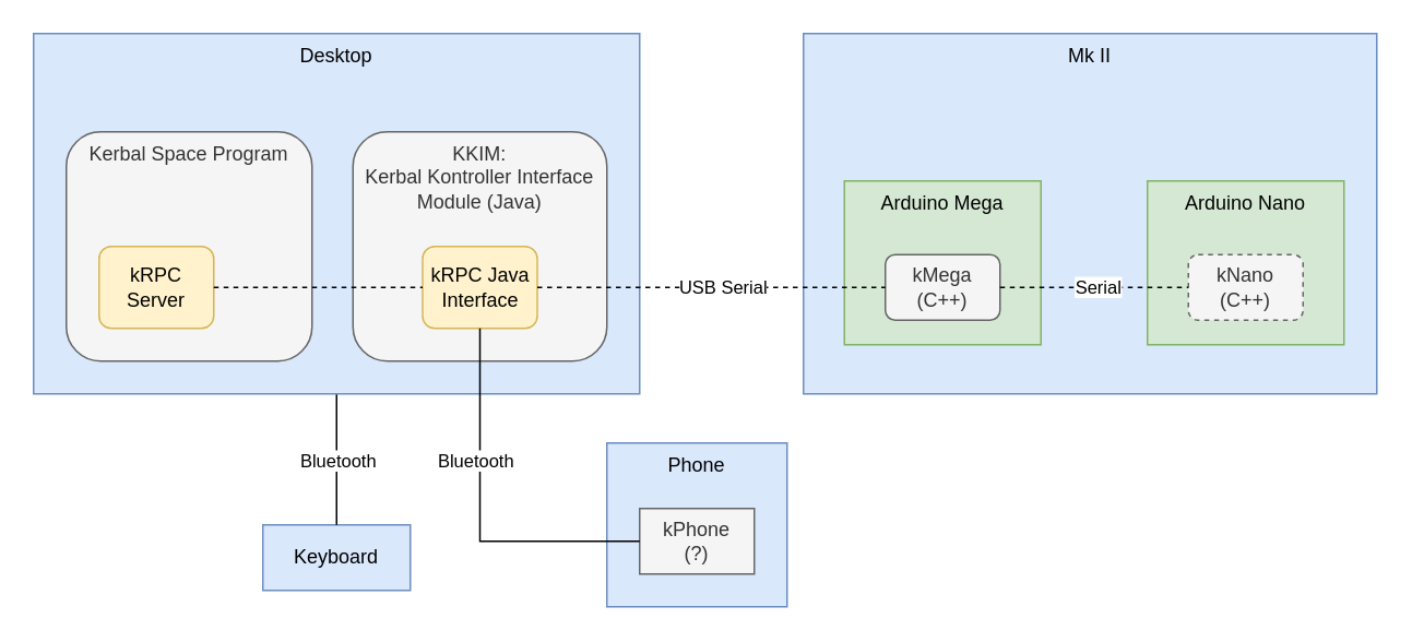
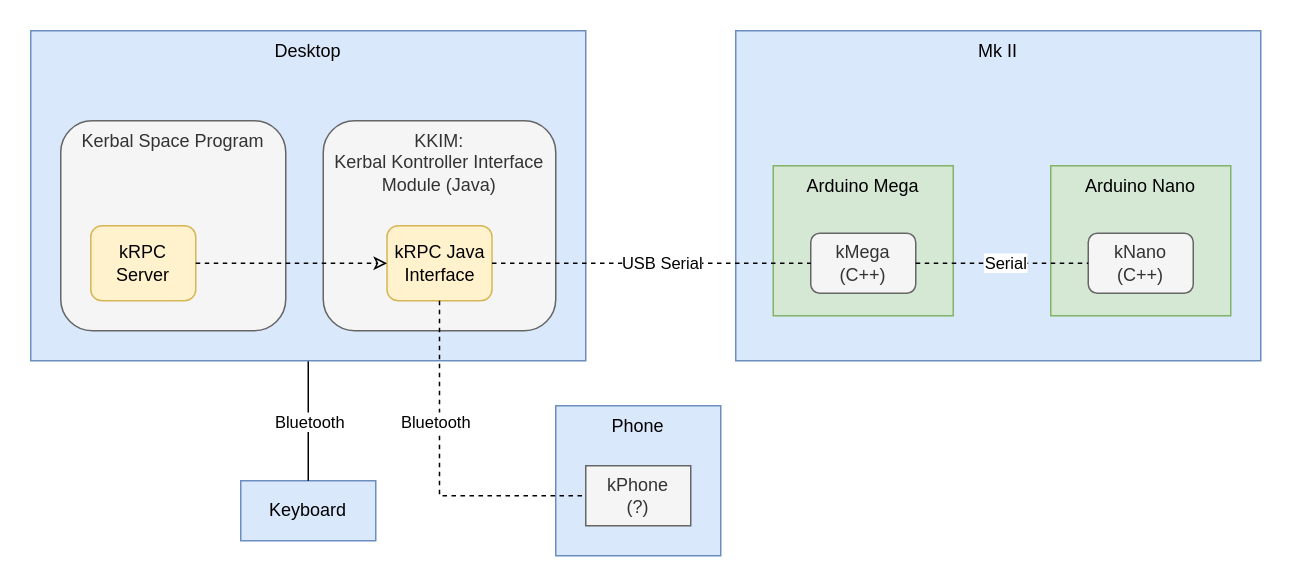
- <mxCell id="22" style="edgeStyle=orthogonalEdgeStyle;rounded=0;orthogonalLoop=1;jettySize=auto;html=1;exitX=1;exitY=0.5;exitDx=0;exitDy=0;endArrow=none;endFill=0;dashed=1;entryX=0;entryY=0.5;entryDx=0;entryDy=0;" edge="1" parent="5" source="10" target="11"><mxGeometry relative="1" as="geometry"><mxPoint x="150" y="175" as="sourcePoint" /><mxPoint x="257.5" y="175" as="targetPoint" /></mxGeometry></mxCell>
+ <mxCell id="22" style="edgeStyle=orthogonalEdgeStyle;rounded=0;orthogonalLoop=1;jettySize=auto;html=1;exitX=1;exitY=0.5;exitDx=0;exitDy=0;endArrow=classic;endFill=0;dashed=1;entryX=0;entryY=0.5;entryDx=0;entryDy=0;" edge="1" parent="5" source="10" target="11"><mxGeometry relative="1" as="geometry"><mxPoint x="150" y="175" as="sourcePoint" /><mxPoint x="257.5" y="175" as="targetPoint" /></mxGeometry></mxCell>
- <mxCell id="16" value="kNano&lt;br&gt;(C++)" style="rounded=1;whiteSpace=wrap;html=1;verticalAlign=middle;fillColor=#f5f5f5;strokeColor=#666666;fontColor=#333333;dashed=1;" vertex="1" parent="5"><mxGeometry x="725" y="155" width="70" height="40" as="geometry" /></mxCell>
+ <mxCell id="16" value="kNano&lt;br&gt;(C++)" style="rounded=1;whiteSpace=wrap;html=1;verticalAlign=middle;fillColor=#f5f5f5;strokeColor=#666666;fontColor=#333333;" vertex="1" parent="5"><mxGeometry x="725" y="155" width="70" height="40" as="geometry" /></mxCell>
- <mxCell id="19" style="edgeStyle=orthogonalEdgeStyle;rounded=0;orthogonalLoop=1;jettySize=auto;html=1;exitX=0.5;exitY=1;exitDx=0;exitDy=0;endArrow=none;endFill=0;dashed=0;entryX=0;entryY=0.5;entryDx=0;entryDy=0;" edge="1" parent="5" source="11" target="17"><mxGeometry relative="1" as="geometry"><mxPoint x="340" y="260" as="sourcePoint" /><mxPoint x="447.5" y="260" as="targetPoint" /></mxGeometry></mxCell>
+ <mxCell id="19" style="edgeStyle=orthogonalEdgeStyle;rounded=0;orthogonalLoop=1;jettySize=auto;html=1;exitX=0.5;exitY=1;exitDx=0;exitDy=0;endArrow=none;endFill=0;dashed=1;entryX=0;entryY=0.5;entryDx=0;entryDy=0;" edge="1" parent="5" source="11" target="17"><mxGeometry relative="1" as="geometry"><mxPoint x="340" y="260" as="sourcePoint" /><mxPoint x="447.5" y="260" as="targetPoint" /></mxGeometry></mxCell>
